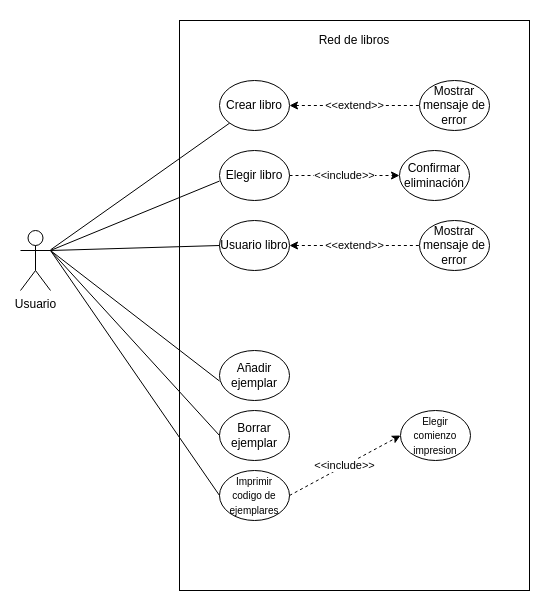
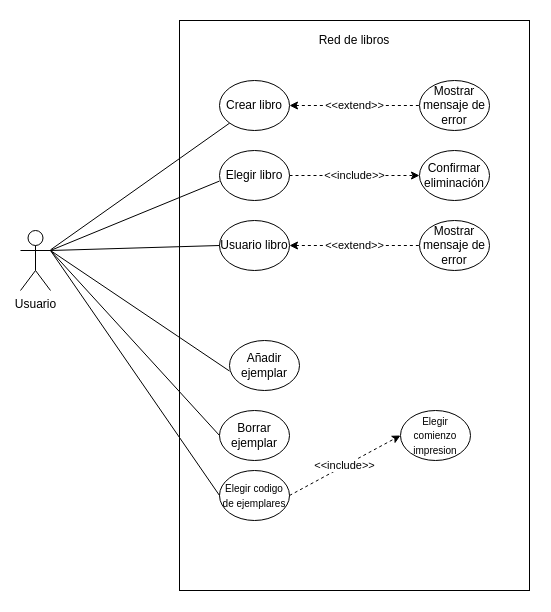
- <mxCell id="17" value="Confirmar eliminación" style="ellipse;whiteSpace=wrap;html=1;" parent="1" vertex="1"><mxGeometry x="399" y="150" width="70" height="50" as="geometry" /></mxCell>
+ <mxCell id="17" value="Confirmar eliminación" style="ellipse;whiteSpace=wrap;html=1;" parent="1" vertex="1"><mxGeometry x="419" y="150" width="70" height="50" as="geometry" /></mxCell>
- <mxCell id="8" value="Añadir ejemplar" style="ellipse;whiteSpace=wrap;html=1;" parent="1" vertex="1"><mxGeometry x="219" y="350" width="70" height="50" as="geometry" /></mxCell>
+ <mxCell id="8" value="Añadir ejemplar" style="ellipse;whiteSpace=wrap;html=1;" parent="1" vertex="1"><mxGeometry x="229" y="340" width="70" height="50" as="geometry" /></mxCell>
- <mxCell id="11" value="&lt;font style=&quot;font-size: 10px&quot;&gt;Imprimir codigo de ejemplares&lt;/font&gt;" style="ellipse;whiteSpace=wrap;html=1;" parent="1" vertex="1"><mxGeometry x="219" y="470" width="70" height="50" as="geometry" /></mxCell>
+ <mxCell id="11" value="&lt;font style=&quot;font-size: 10px&quot;&gt;Elegir codigo de ejemplares&lt;/font&gt;" style="ellipse;whiteSpace=wrap;html=1;" parent="1" vertex="1"><mxGeometry x="219" y="470" width="70" height="50" as="geometry" /></mxCell>
